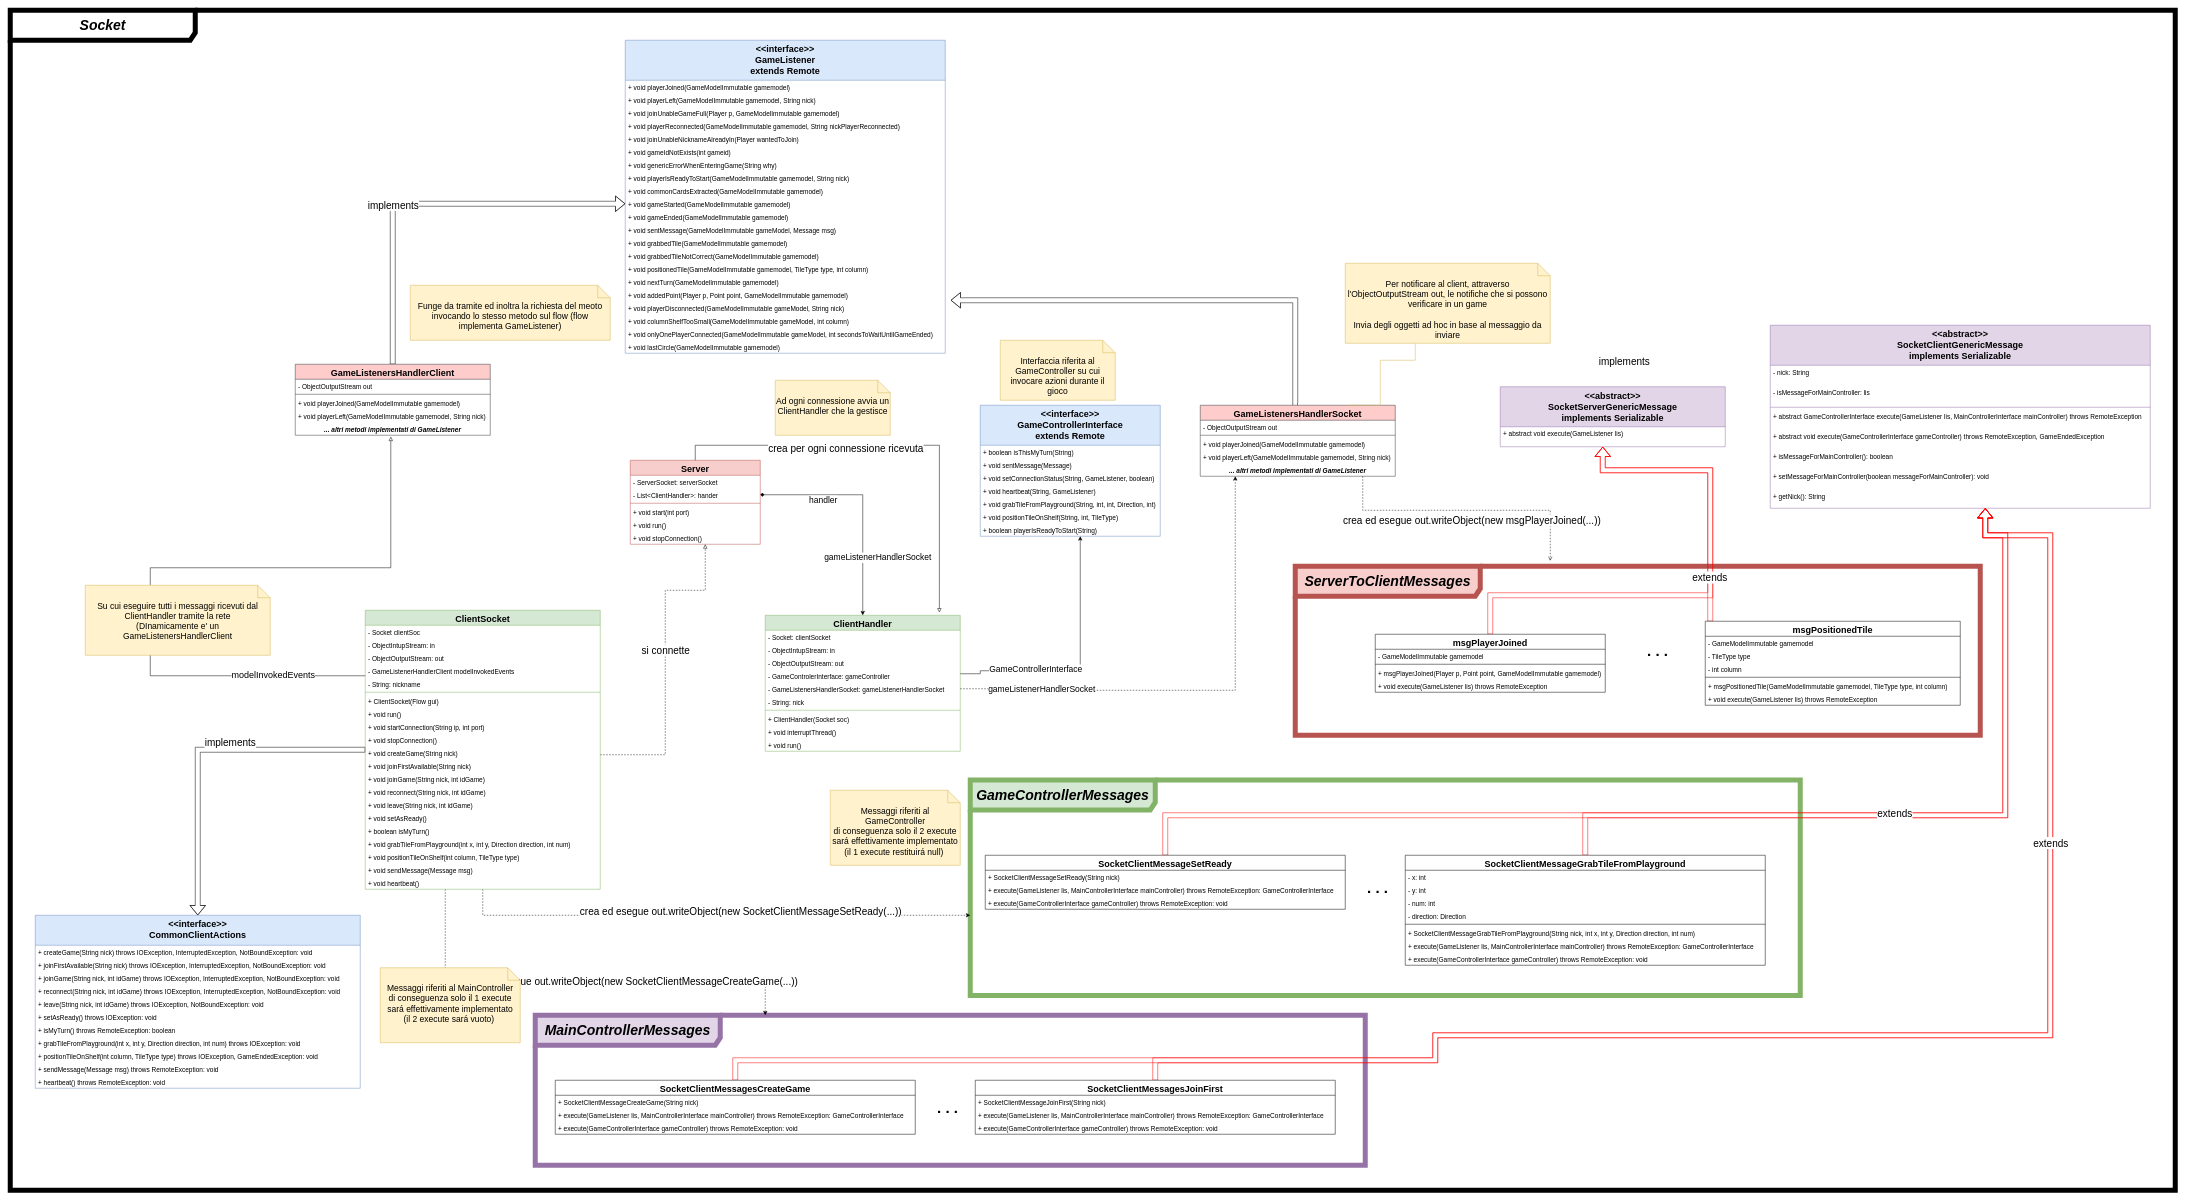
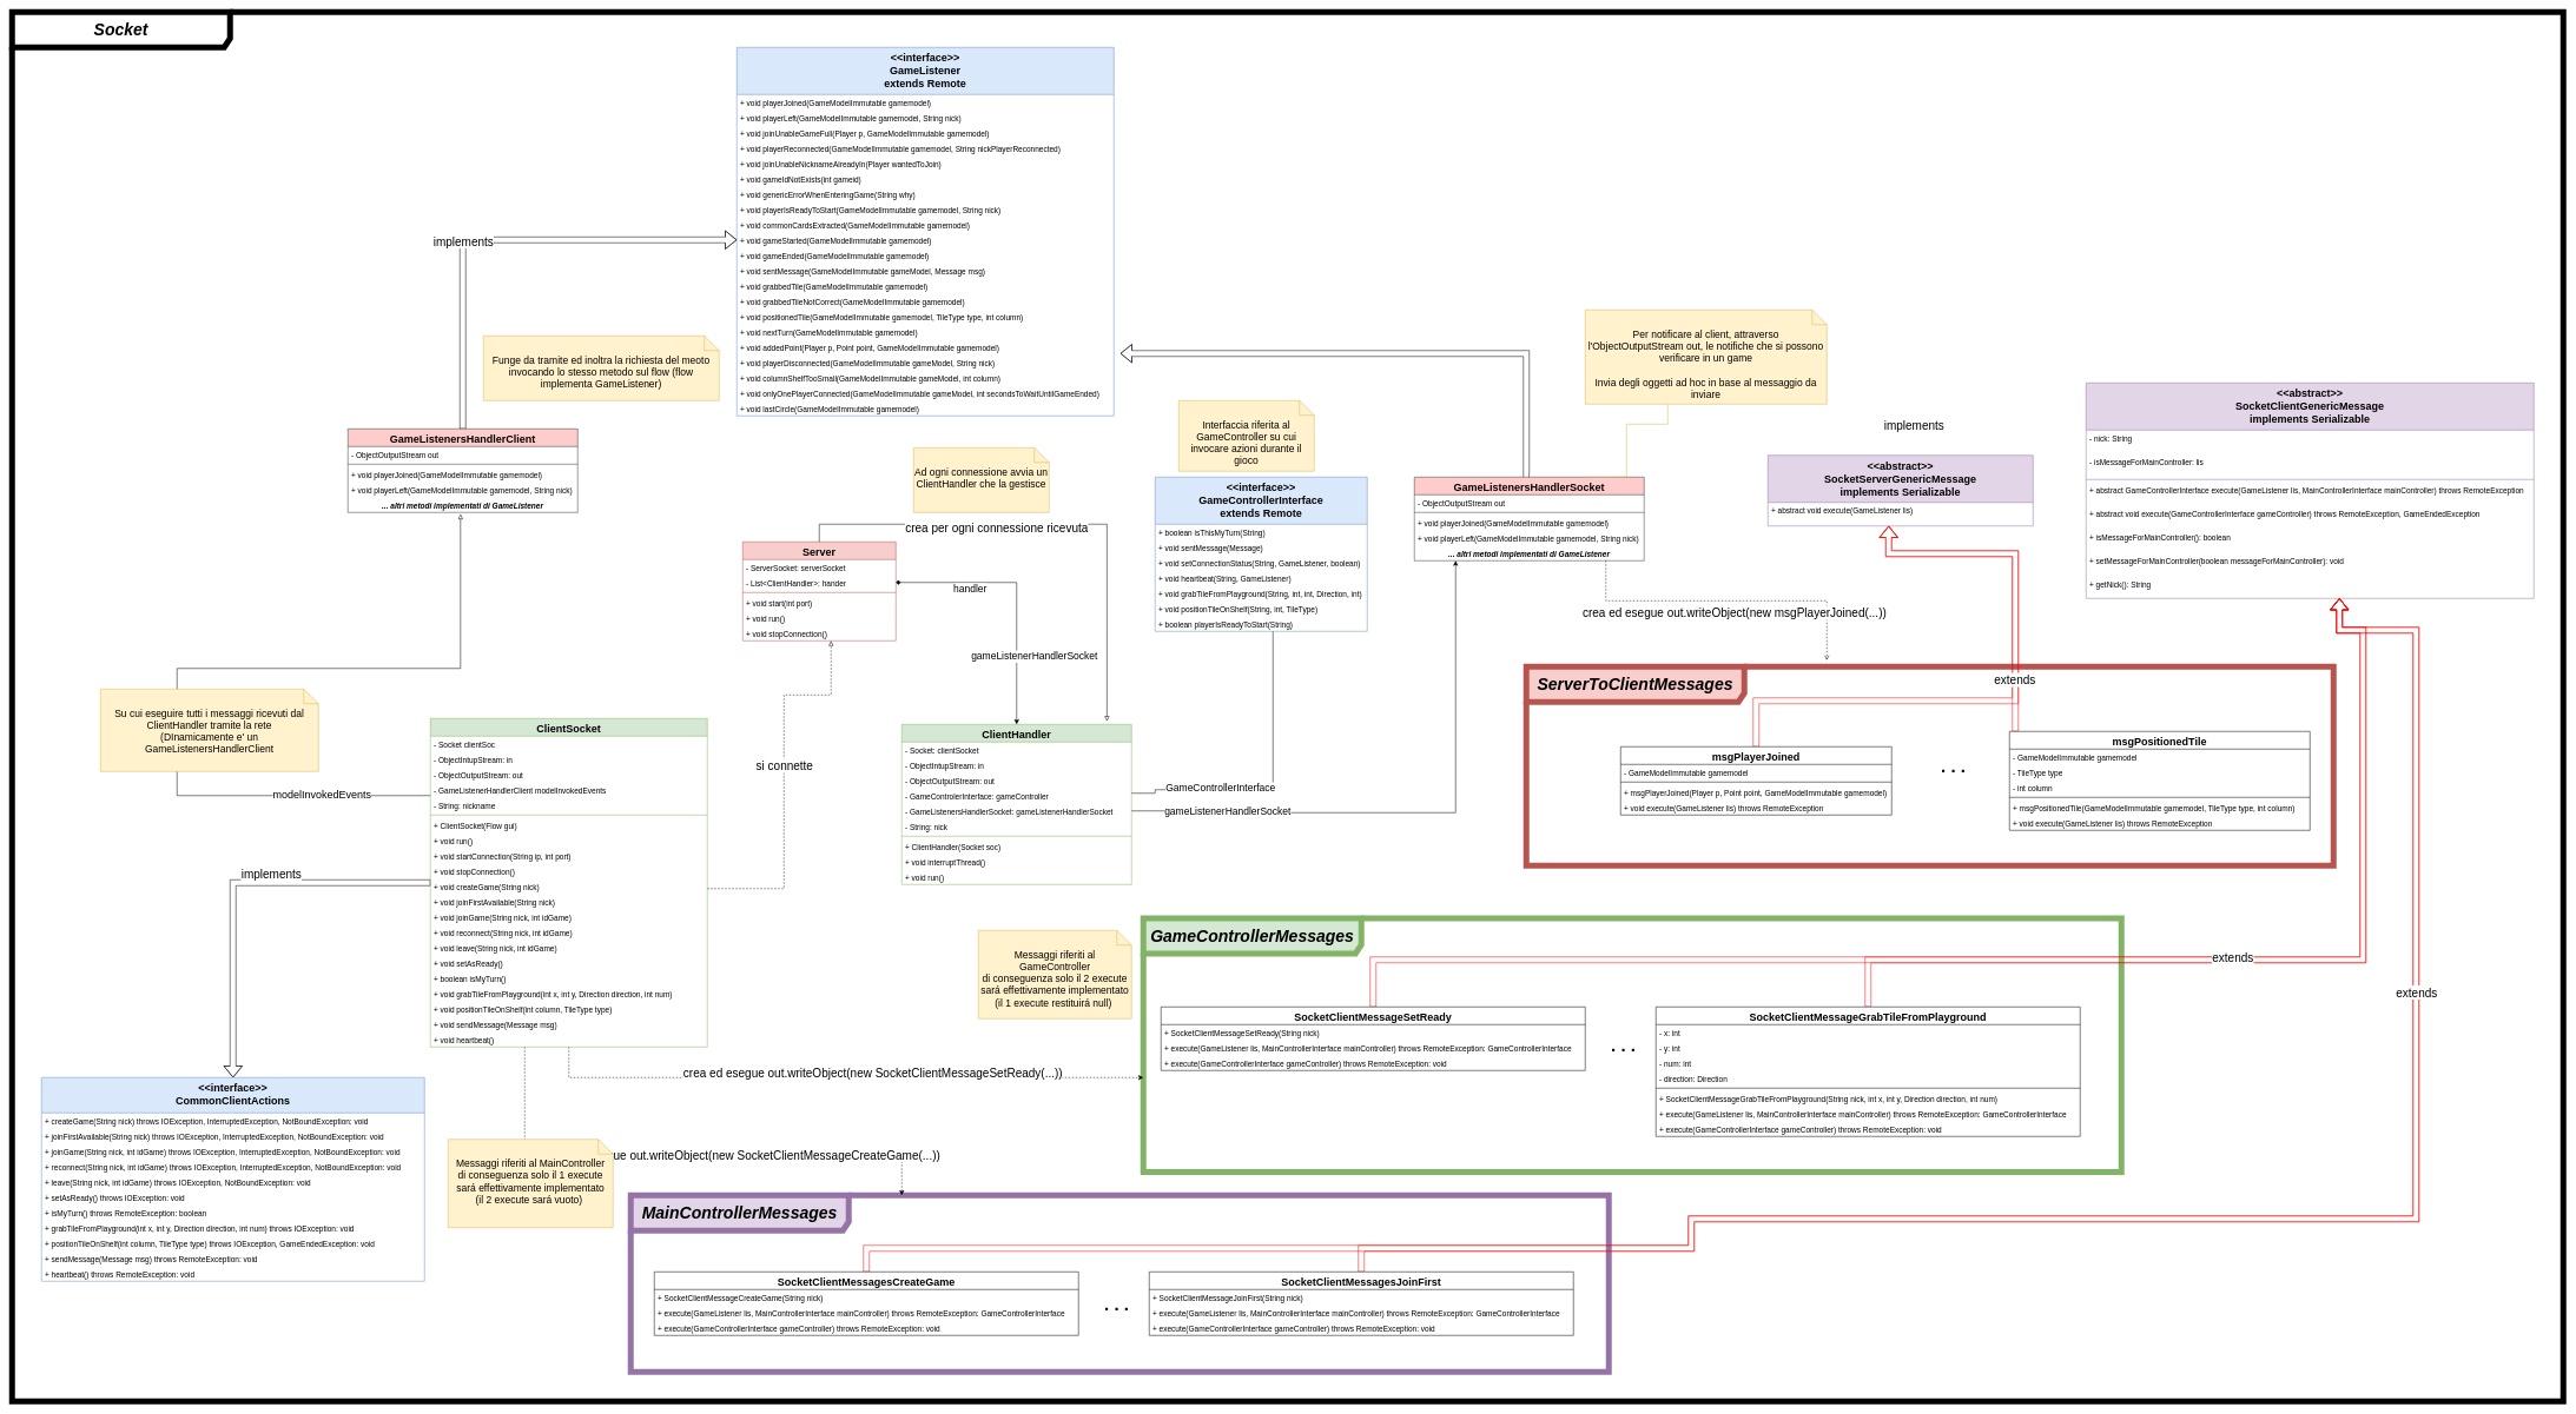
- <mxCell id="50" style="edgeStyle=orthogonalEdgeStyle;rounded=0;orthogonalLoop=1;jettySize=auto;html=1;fontSize=13;startArrow=none;startFill=0;" parent="1" source="17" target="49" edge="1"><mxGeometry relative="1" as="geometry"><mxPoint x="1890" y="1380" as="sourcePoint" /><mxPoint x="2249.92" y="1016.12" as="targetPoint" /><Array as="points"><mxPoint x="1960" y="1347" /><mxPoint x="1960" y="1341" /><mxPoint x="2160" y="1341" /></Array></mxGeometry></mxCell>
+ <mxCell id="50" style="edgeStyle=orthogonalEdgeStyle;rounded=0;orthogonalLoop=1;jettySize=auto;html=1;fontSize=13;startArrow=none;startFill=0;endArrow=none;" parent="1" source="17" target="49" edge="1"><mxGeometry relative="1" as="geometry"><mxPoint x="1890" y="1380" as="sourcePoint" /><mxPoint x="2249.92" y="1016.12" as="targetPoint" /><Array as="points"><mxPoint x="1960" y="1347" /><mxPoint x="1960" y="1341" /><mxPoint x="2160" y="1341" /></Array></mxGeometry></mxCell>
- <mxCell id="37" style="edgeStyle=orthogonalEdgeStyle;rounded=0;orthogonalLoop=1;jettySize=auto;html=1;startArrow=none;startFill=0;dashed=1;" parent="1" source="18" target="31" edge="1"><mxGeometry relative="1" as="geometry"><mxPoint x="1530" y="1386" as="sourcePoint" /><Array as="points"><mxPoint x="2030" y="1377" /><mxPoint x="2030" y="1380" /><mxPoint x="2470" y="1380" /></Array></mxGeometry></mxCell>
+ <mxCell id="37" style="edgeStyle=orthogonalEdgeStyle;rounded=0;orthogonalLoop=1;jettySize=auto;html=1;startArrow=none;startFill=0;" parent="1" source="18" target="31" edge="1"><mxGeometry relative="1" as="geometry"><mxPoint x="1530" y="1386" as="sourcePoint" /><Array as="points"><mxPoint x="2030" y="1377" /><mxPoint x="2030" y="1380" /><mxPoint x="2470" y="1380" /></Array></mxGeometry></mxCell>
